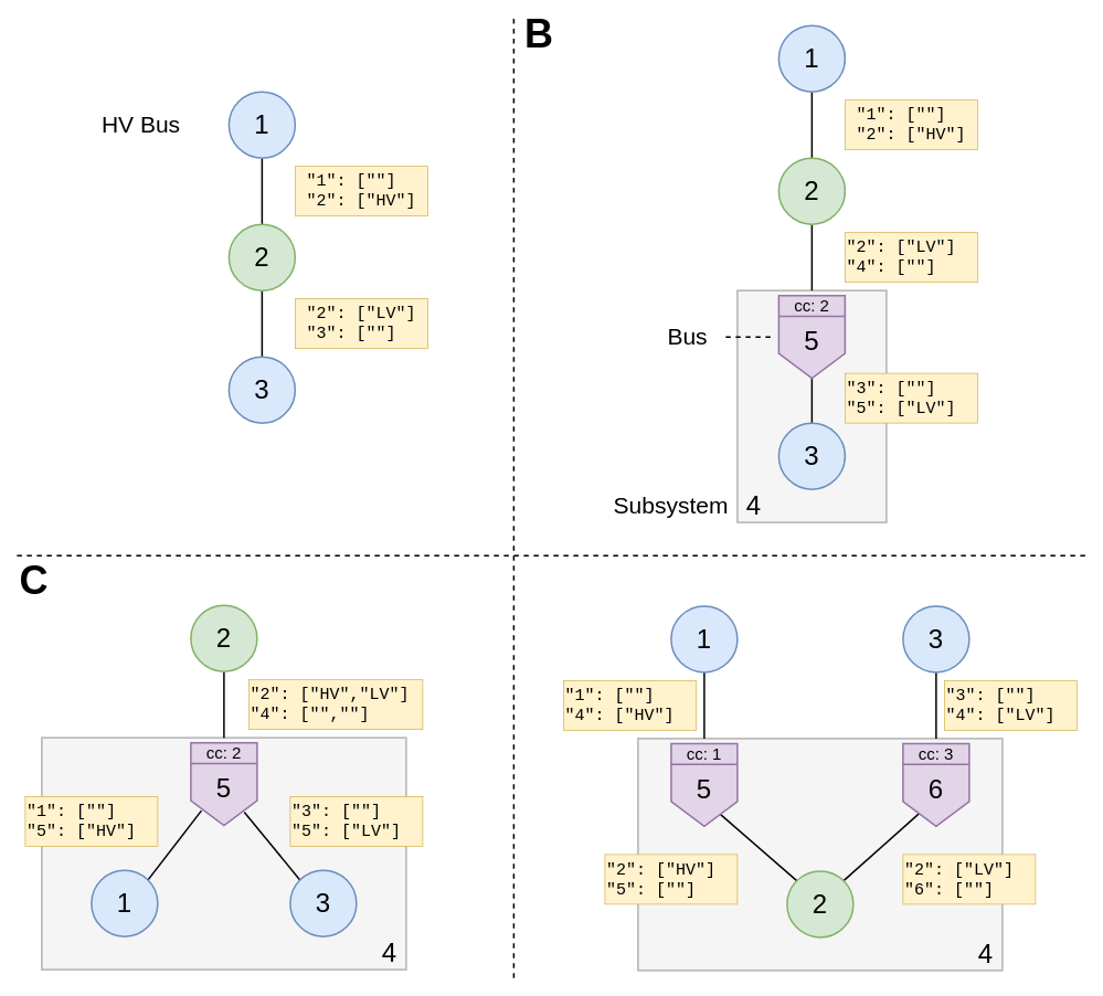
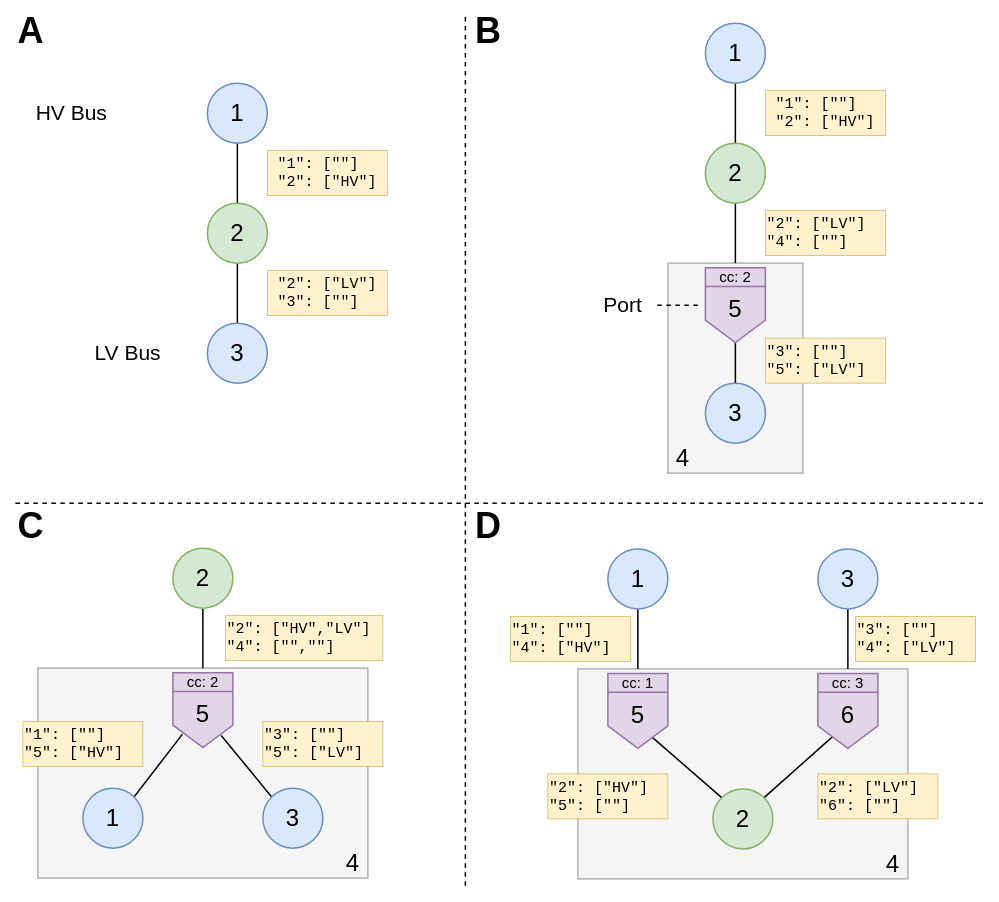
+ <mxCell id="69" value="&lt;font style=&quot;font-size: 48px;&quot;&gt;A&lt;/font&gt;" style="text;strokeColor=none;fillColor=none;html=1;fontSize=11;fontStyle=1;verticalAlign=middle;align=center;fontFamily=Helvetica;fontColor=default;" vertex="1" parent="1"><mxGeometry x="20" y="20" width="40" height="40" as="geometry" /></mxCell>
- <mxCell id="9" value="&lt;font style=&quot;font-size: 28px;&quot;&gt;HV Bus&lt;/font&gt;" style="text;html=1;strokeColor=none;fillColor=none;align=center;verticalAlign=middle;whiteSpace=wrap;rounded=0;fontSize=11;fontFamily=Helvetica;fontColor=default;" vertex="1" parent="1"><mxGeometry x="110" y="135" width="120" height="30" as="geometry" /></mxCell>
+ <mxCell id="9" value="&lt;font style=&quot;font-size: 28px;&quot;&gt;HV Bus&lt;/font&gt;" style="text;html=1;strokeColor=none;fillColor=none;align=center;verticalAlign=middle;whiteSpace=wrap;rounded=0;fontSize=11;fontFamily=Helvetica;fontColor=default;" vertex="1" parent="1"><mxGeometry x="35" y="135" width="120" height="30" as="geometry" /></mxCell>
- <mxCell id="26" value="&lt;font style=&quot;font-size: 28px;&quot;&gt;Bus&lt;/font&gt;" style="text;html=1;strokeColor=none;fillColor=none;align=center;verticalAlign=middle;whiteSpace=wrap;rounded=0;fontSize=11;fontFamily=Helvetica;fontColor=default;" vertex="1" parent="1"><mxGeometry x="790" y="391" width="80" height="30" as="geometry" /></mxCell>
+ <mxCell id="26" value="&lt;font style=&quot;font-size: 28px;&quot;&gt;Port&lt;/font&gt;" style="text;html=1;strokeColor=none;fillColor=none;align=center;verticalAlign=middle;whiteSpace=wrap;rounded=0;fontSize=11;fontFamily=Helvetica;fontColor=default;" vertex="1" parent="1"><mxGeometry x="790" y="391" width="80" height="30" as="geometry" /></mxCell>
+ <mxCell id="8" value="&lt;font style=&quot;font-size: 28px;&quot;&gt;LV Bus&lt;/font&gt;" style="text;html=1;strokeColor=none;fillColor=none;align=center;verticalAlign=middle;whiteSpace=wrap;rounded=0;fontSize=11;fontFamily=Helvetica;fontColor=default;" vertex="1" parent="1"><mxGeometry x="100" y="455" width="140" height="30" as="geometry" /></mxCell>
- <mxCell id="19" value="&lt;font style=&quot;font-size: 28px;&quot;&gt;Subsystem&lt;/font&gt;" style="text;html=1;strokeColor=none;fillColor=none;align=center;verticalAlign=middle;whiteSpace=wrap;rounded=0;fontSize=11;fontFamily=Helvetica;fontColor=default;" vertex="1" parent="1"><mxGeometry x="740" y="595" width="140" height="30" as="geometry" /></mxCell>
+ <mxCell id="72" value="&lt;font style=&quot;font-size: 48px;&quot;&gt;D&lt;/font&gt;" style="text;strokeColor=none;fillColor=none;html=1;fontSize=11;fontStyle=1;verticalAlign=middle;align=center;fontFamily=Helvetica;fontColor=default;" vertex="1" parent="1"><mxGeometry x="630" y="680" width="40" height="40" as="geometry" /></mxCell>
